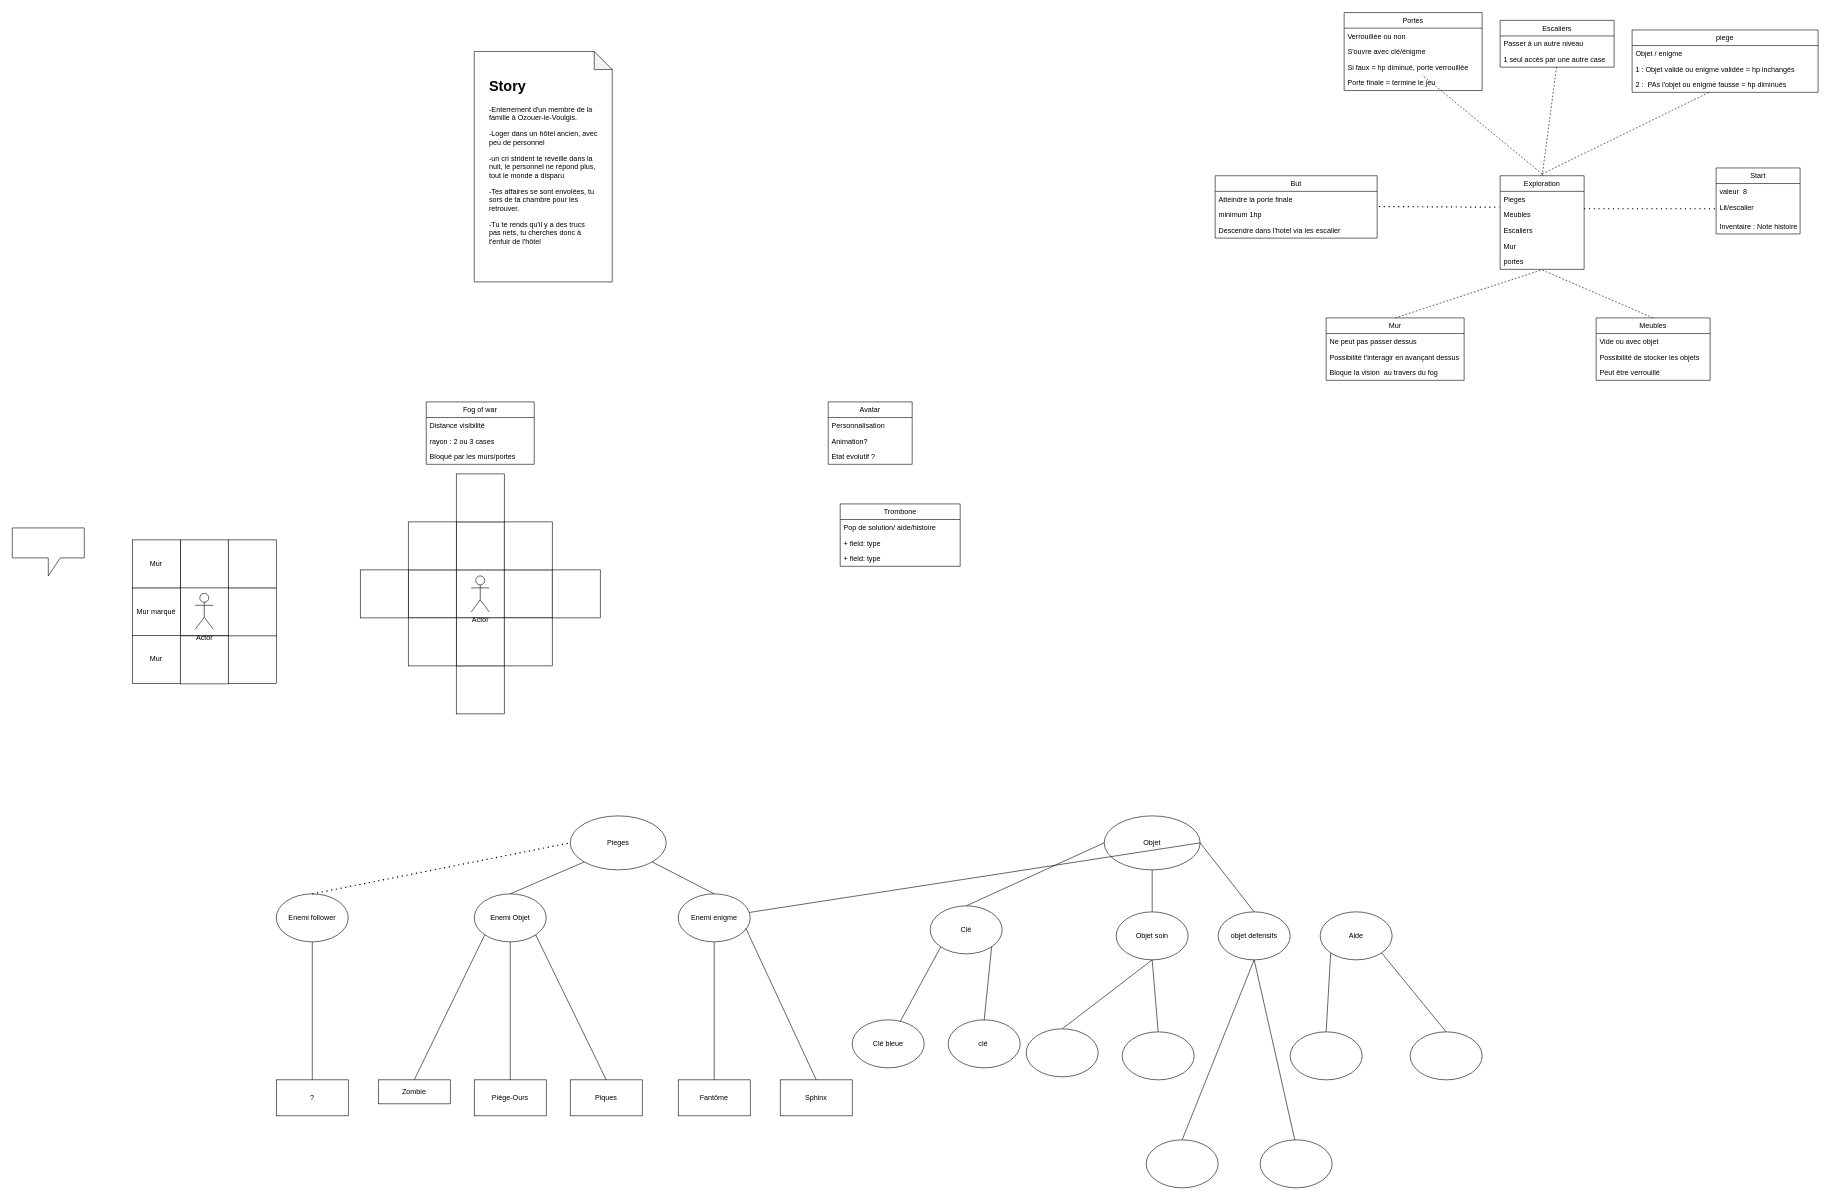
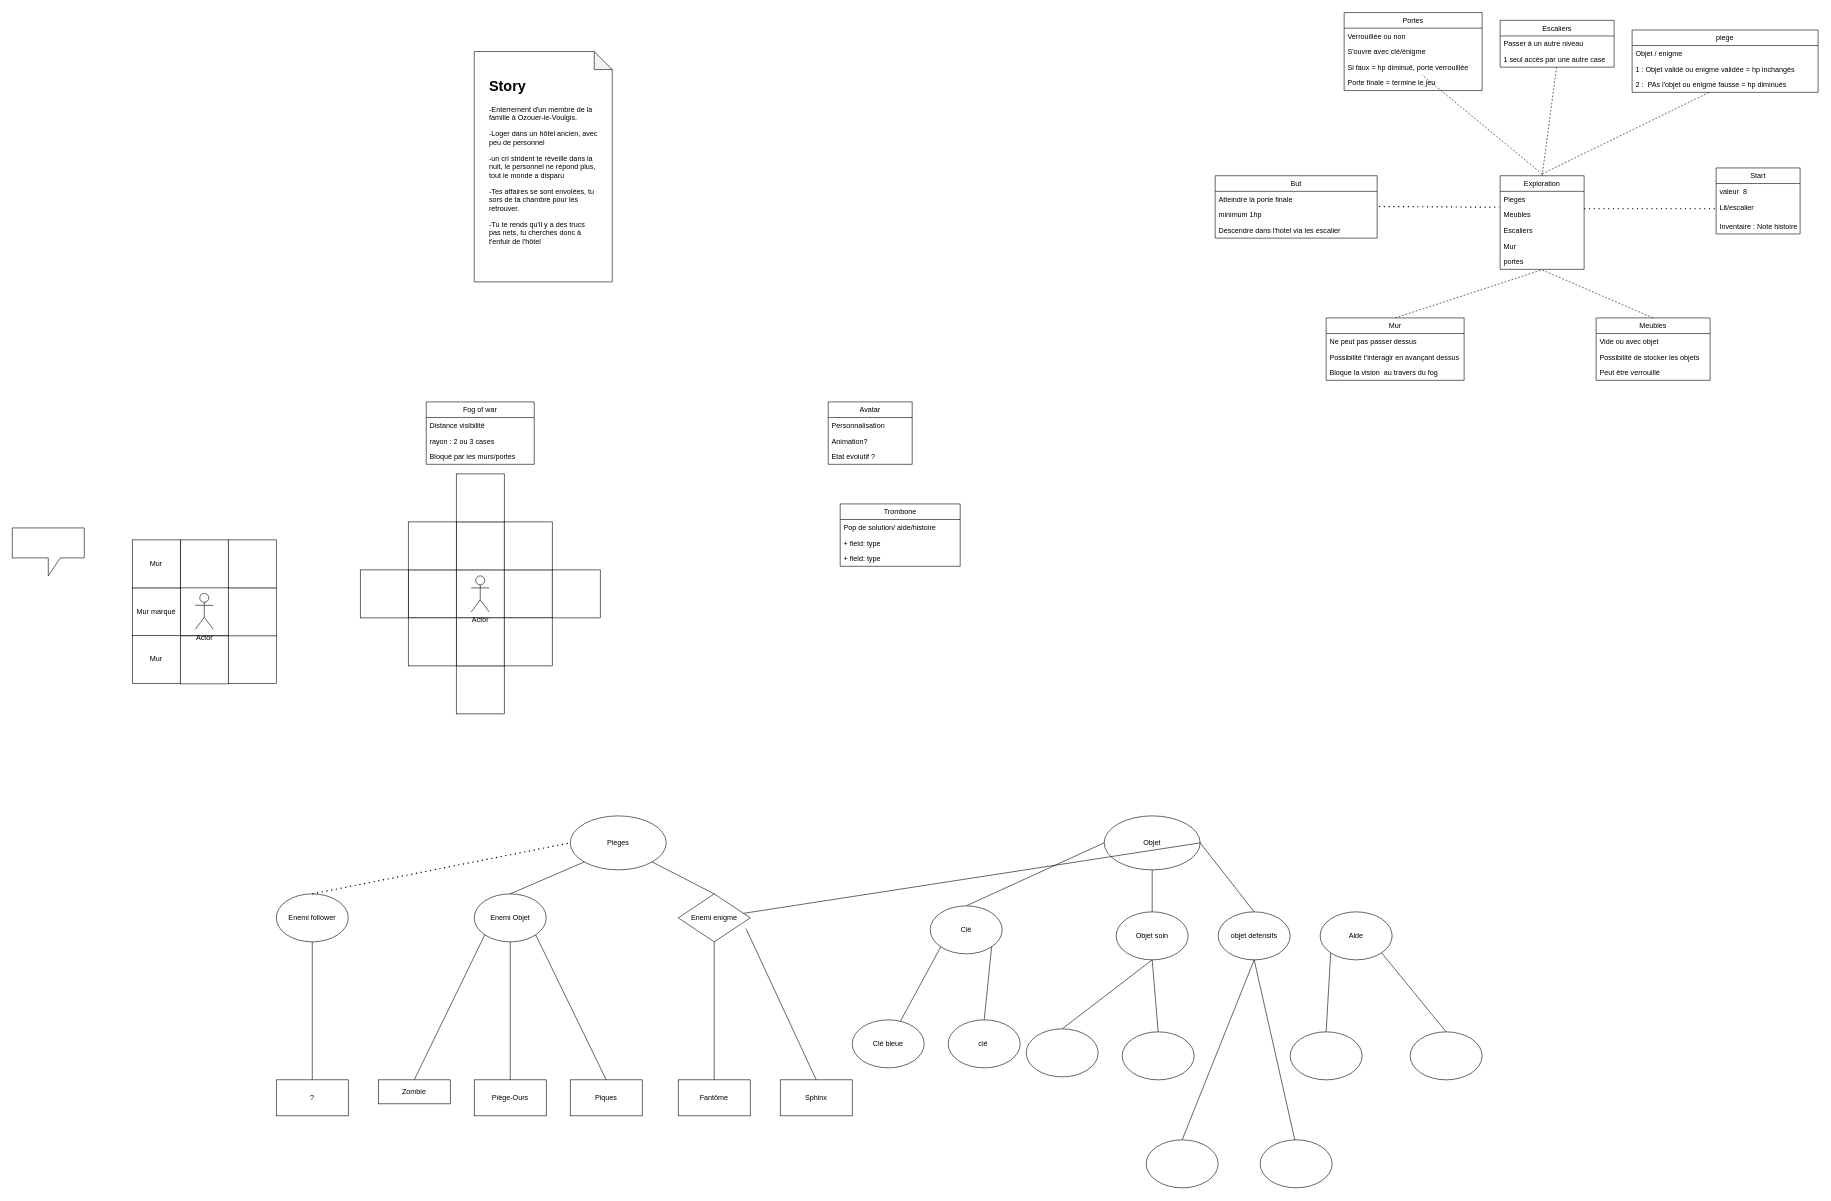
- <mxCell id="9" value="Enemi enigme" style="ellipse;whiteSpace=wrap;html=1;" vertex="1" parent="1"><mxGeometry x="1130" y="1489" width="120" height="80" as="geometry" /></mxCell>
+ <mxCell id="9" value="Enemi enigme" style="rhombus;whiteSpace=wrap;html=1;" vertex="1" parent="1"><mxGeometry x="1130" y="1489" width="120" height="80" as="geometry" /></mxCell>
